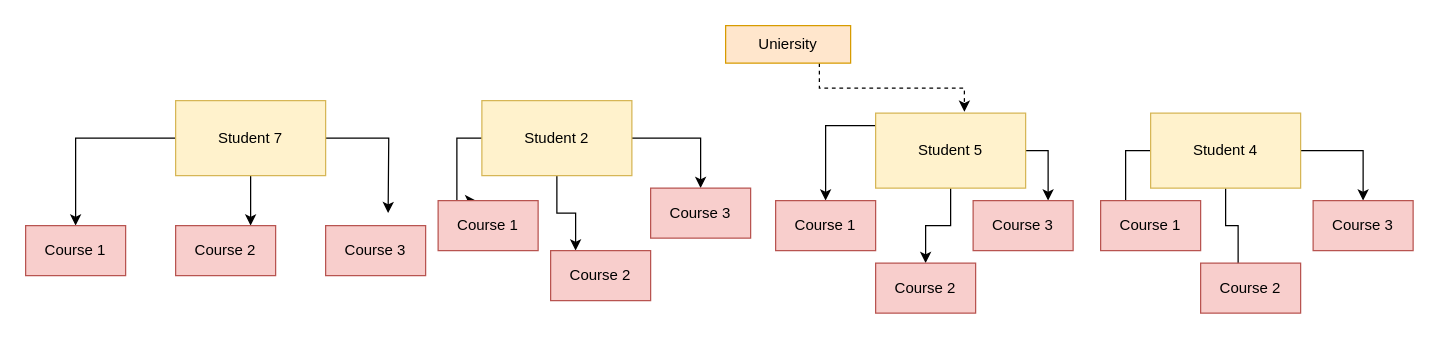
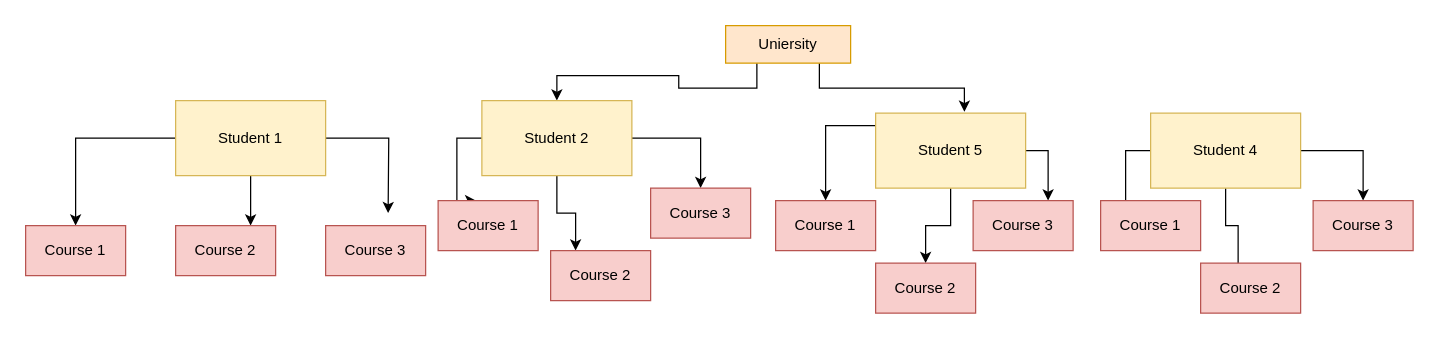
+ <mxCell id="2" style="edgeStyle=orthogonalEdgeStyle;rounded=0;orthogonalLoop=1;jettySize=auto;html=1;exitX=0.25;exitY=1;exitDx=0;exitDy=0;" edge="1" parent="1" source="4" target="8"><mxGeometry relative="1" as="geometry" /></mxCell>
- <mxCell id="3" style="edgeStyle=orthogonalEdgeStyle;rounded=0;orthogonalLoop=1;jettySize=auto;html=1;exitX=0.75;exitY=1;exitDx=0;exitDy=0;entryX=0.592;entryY=-0.017;entryDx=0;entryDy=0;entryPerimeter=0;dashed=1;" edge="1" parent="1" source="4" target="12"><mxGeometry relative="1" as="geometry" /></mxCell>
+ <mxCell id="3" style="edgeStyle=orthogonalEdgeStyle;rounded=0;orthogonalLoop=1;jettySize=auto;html=1;exitX=0.75;exitY=1;exitDx=0;exitDy=0;entryX=0.592;entryY=-0.017;entryDx=0;entryDy=0;entryPerimeter=0;" edge="1" parent="1" source="4" target="12"><mxGeometry relative="1" as="geometry" /></mxCell>
- <mxCell id="16" value="Student 7" style="rounded=0;whiteSpace=wrap;html=1;fillColor=#fff2cc;strokeColor=#d6b656;" vertex="1" parent="1"><mxGeometry x="140" y="80" width="120" height="60" as="geometry" /></mxCell>
+ <mxCell id="16" value="Student 1" style="rounded=0;whiteSpace=wrap;html=1;fillColor=#fff2cc;strokeColor=#d6b656;" vertex="1" parent="1"><mxGeometry x="140" y="80" width="120" height="60" as="geometry" /></mxCell>
